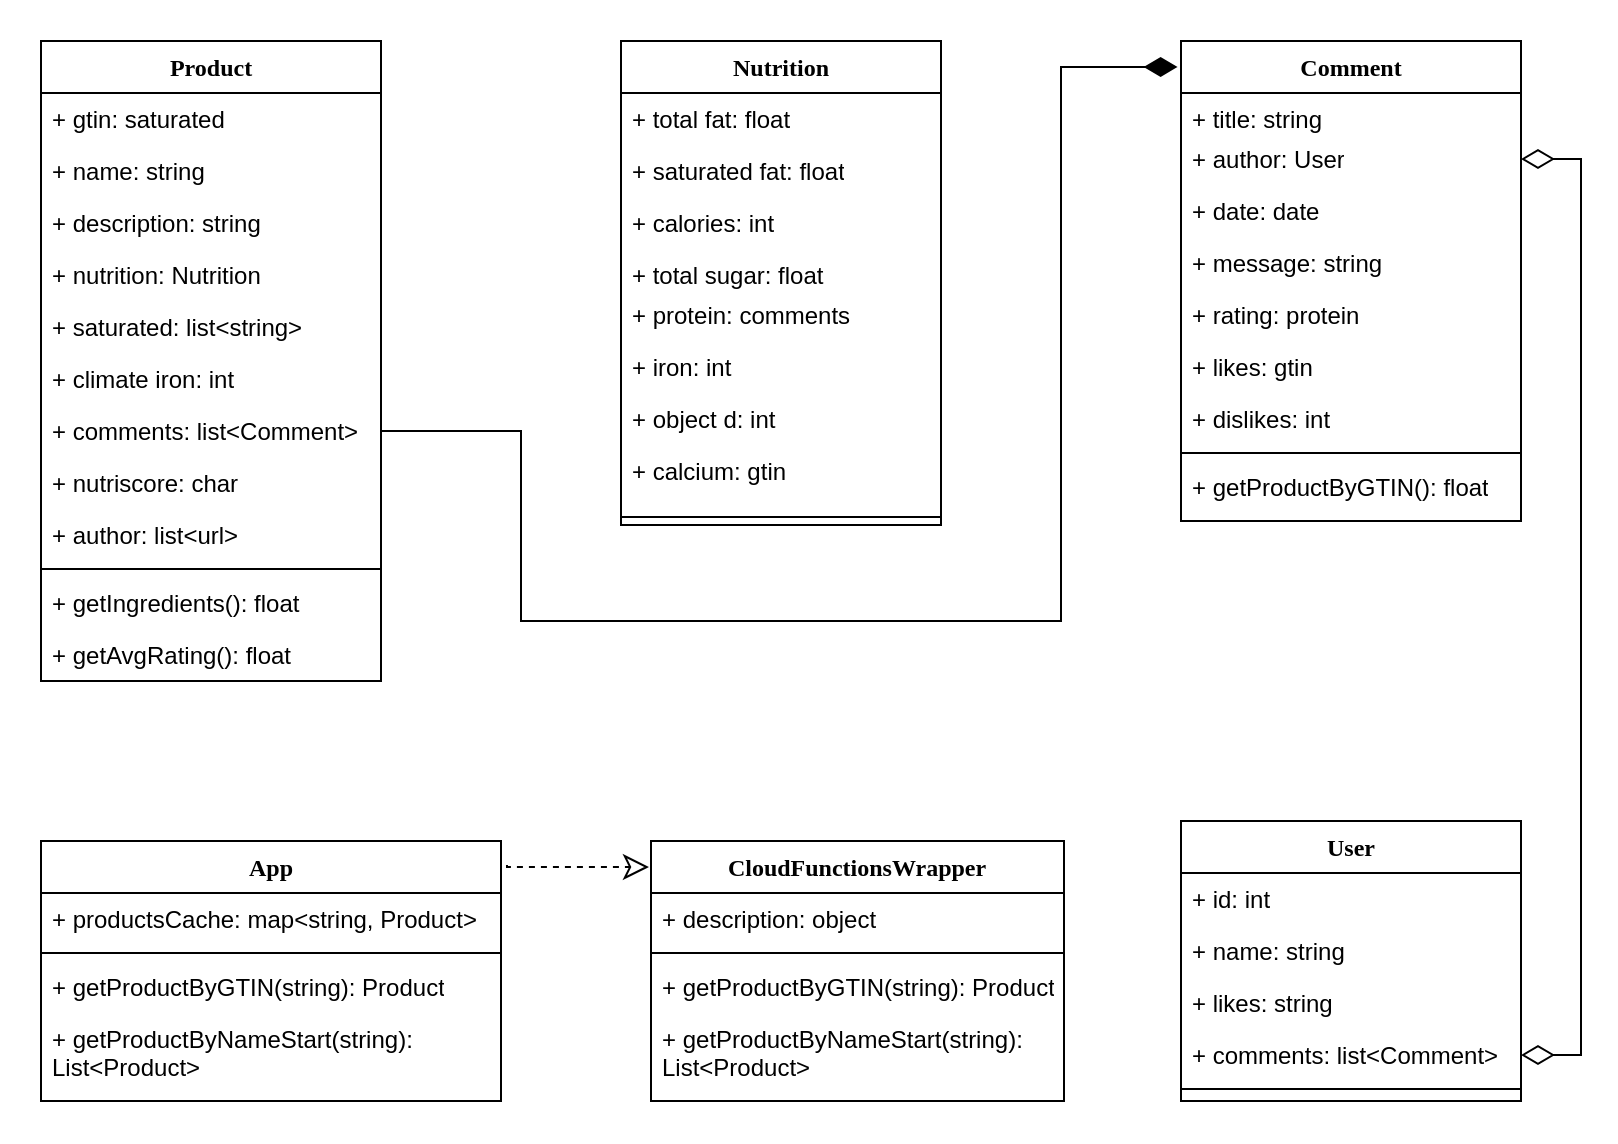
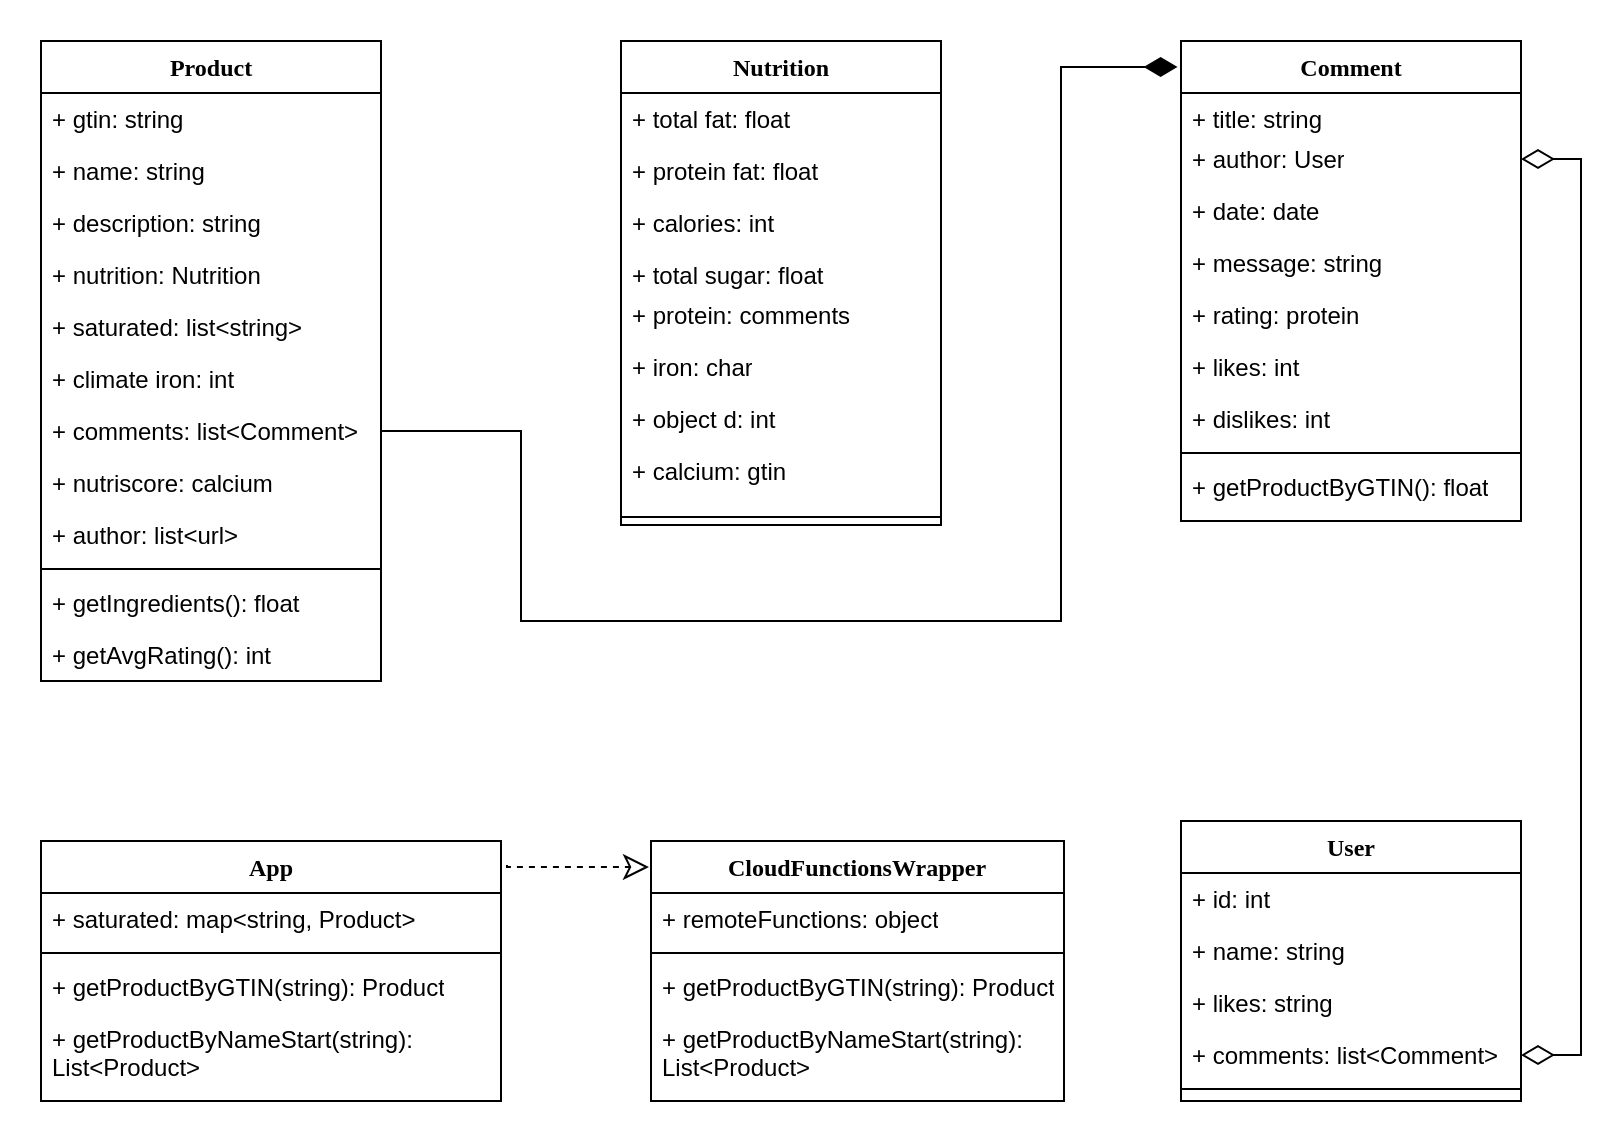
- <mxCell id="3" value="+ gtin: saturated" style="text;html=1;strokeColor=none;fillColor=none;align=left;verticalAlign=top;spacingLeft=4;spacingRight=4;whiteSpace=wrap;overflow=hidden;rotatable=0;points=[[0,0.5],[1,0.5]];portConstraint=eastwest;deletable=0;" parent="2" vertex="1"><mxGeometry y="26" width="170" height="26" as="geometry" /></mxCell>
+ <mxCell id="3" value="+ gtin: string" style="text;html=1;strokeColor=none;fillColor=none;align=left;verticalAlign=top;spacingLeft=4;spacingRight=4;whiteSpace=wrap;overflow=hidden;rotatable=0;points=[[0,0.5],[1,0.5]];portConstraint=eastwest;deletable=0;" parent="2" vertex="1"><mxGeometry y="26" width="170" height="26" as="geometry" /></mxCell>
- <mxCell id="17" value="+ saturated fat: float" style="text;html=1;strokeColor=none;fillColor=none;align=left;verticalAlign=top;spacingLeft=4;spacingRight=4;whiteSpace=wrap;overflow=hidden;rotatable=0;points=[[0,0.5],[1,0.5]];portConstraint=eastwest;deletable=0;" parent="15" vertex="1"><mxGeometry y="52" width="160" height="26" as="geometry" /></mxCell>
+ <mxCell id="17" value="+ protein fat: float" style="text;html=1;strokeColor=none;fillColor=none;align=left;verticalAlign=top;spacingLeft=4;spacingRight=4;whiteSpace=wrap;overflow=hidden;rotatable=0;points=[[0,0.5],[1,0.5]];portConstraint=eastwest;deletable=0;" parent="15" vertex="1"><mxGeometry y="52" width="160" height="26" as="geometry" /></mxCell>
- <mxCell id="21" value="+ iron: int" style="text;html=1;strokeColor=none;fillColor=none;align=left;verticalAlign=top;spacingLeft=4;spacingRight=4;whiteSpace=wrap;overflow=hidden;rotatable=0;points=[[0,0.5],[1,0.5]];portConstraint=eastwest;deletable=0;" parent="15" vertex="1"><mxGeometry y="150" width="160" height="26" as="geometry" /></mxCell>
+ <mxCell id="21" value="+ iron: char" style="text;html=1;strokeColor=none;fillColor=none;align=left;verticalAlign=top;spacingLeft=4;spacingRight=4;whiteSpace=wrap;overflow=hidden;rotatable=0;points=[[0,0.5],[1,0.5]];portConstraint=eastwest;deletable=0;" parent="15" vertex="1"><mxGeometry y="150" width="160" height="26" as="geometry" /></mxCell>
- <mxCell id="37" value="+ likes: gtin" style="text;html=1;strokeColor=none;fillColor=none;align=left;verticalAlign=top;spacingLeft=4;spacingRight=4;whiteSpace=wrap;overflow=hidden;rotatable=0;points=[[0,0.5],[1,0.5]];portConstraint=eastwest;deletable=0;" parent="31" vertex="1"><mxGeometry y="150" width="170" height="26" as="geometry" /></mxCell>
+ <mxCell id="37" value="+ likes: int" style="text;html=1;strokeColor=none;fillColor=none;align=left;verticalAlign=top;spacingLeft=4;spacingRight=4;whiteSpace=wrap;overflow=hidden;rotatable=0;points=[[0,0.5],[1,0.5]];portConstraint=eastwest;deletable=0;" parent="31" vertex="1"><mxGeometry y="150" width="170" height="26" as="geometry" /></mxCell>
- <mxCell id="10" value="+ nutriscore: char" style="text;html=1;strokeColor=none;fillColor=none;align=left;verticalAlign=top;spacingLeft=4;spacingRight=4;whiteSpace=wrap;overflow=hidden;rotatable=0;points=[[0,0.5],[1,0.5]];portConstraint=eastwest;deletable=0;" parent="2" vertex="1"><mxGeometry y="208" width="170" height="26" as="geometry" /></mxCell>
+ <mxCell id="10" value="+ nutriscore: calcium" style="text;html=1;strokeColor=none;fillColor=none;align=left;verticalAlign=top;spacingLeft=4;spacingRight=4;whiteSpace=wrap;overflow=hidden;rotatable=0;points=[[0,0.5],[1,0.5]];portConstraint=eastwest;deletable=0;" parent="2" vertex="1"><mxGeometry y="208" width="170" height="26" as="geometry" /></mxCell>
- <mxCell id="14" value="+ getAvgRating(): float" style="text;html=1;strokeColor=none;fillColor=none;align=left;verticalAlign=top;spacingLeft=4;spacingRight=4;whiteSpace=wrap;overflow=hidden;rotatable=0;points=[[0,0.5],[1,0.5]];portConstraint=eastwest;deletable=0;" parent="2" vertex="1"><mxGeometry y="294" width="170" height="26" as="geometry" /></mxCell>
+ <mxCell id="14" value="+ getAvgRating(): int" style="text;html=1;strokeColor=none;fillColor=none;align=left;verticalAlign=top;spacingLeft=4;spacingRight=4;whiteSpace=wrap;overflow=hidden;rotatable=0;points=[[0,0.5],[1,0.5]];portConstraint=eastwest;deletable=0;" parent="2" vertex="1"><mxGeometry y="294" width="170" height="26" as="geometry" /></mxCell>
- <mxCell id="42" value="+ description: object" style="text;html=1;strokeColor=none;fillColor=none;align=left;verticalAlign=top;spacingLeft=4;spacingRight=4;whiteSpace=wrap;overflow=hidden;rotatable=0;points=[[0,0.5],[1,0.5]];portConstraint=eastwest;deletable=0;" parent="41" vertex="1"><mxGeometry y="26" width="206.5" height="26" as="geometry" /></mxCell>
+ <mxCell id="42" value="+ remoteFunctions: object" style="text;html=1;strokeColor=none;fillColor=none;align=left;verticalAlign=top;spacingLeft=4;spacingRight=4;whiteSpace=wrap;overflow=hidden;rotatable=0;points=[[0,0.5],[1,0.5]];portConstraint=eastwest;deletable=0;" parent="41" vertex="1"><mxGeometry y="26" width="206.5" height="26" as="geometry" /></mxCell>
- <mxCell id="27" value="+ productsCache: map&amp;lt;string, Product&amp;gt;" style="text;html=1;strokeColor=none;fillColor=none;align=left;verticalAlign=top;spacingLeft=4;spacingRight=4;whiteSpace=wrap;overflow=hidden;rotatable=0;points=[[0,0.5],[1,0.5]];portConstraint=eastwest;deletable=0;" parent="26" vertex="1"><mxGeometry y="26" width="230" height="26" as="geometry" /></mxCell>
+ <mxCell id="27" value="+ saturated: map&amp;lt;string, Product&amp;gt;" style="text;html=1;strokeColor=none;fillColor=none;align=left;verticalAlign=top;spacingLeft=4;spacingRight=4;whiteSpace=wrap;overflow=hidden;rotatable=0;points=[[0,0.5],[1,0.5]];portConstraint=eastwest;deletable=0;" parent="26" vertex="1"><mxGeometry y="26" width="230" height="26" as="geometry" /></mxCell>
